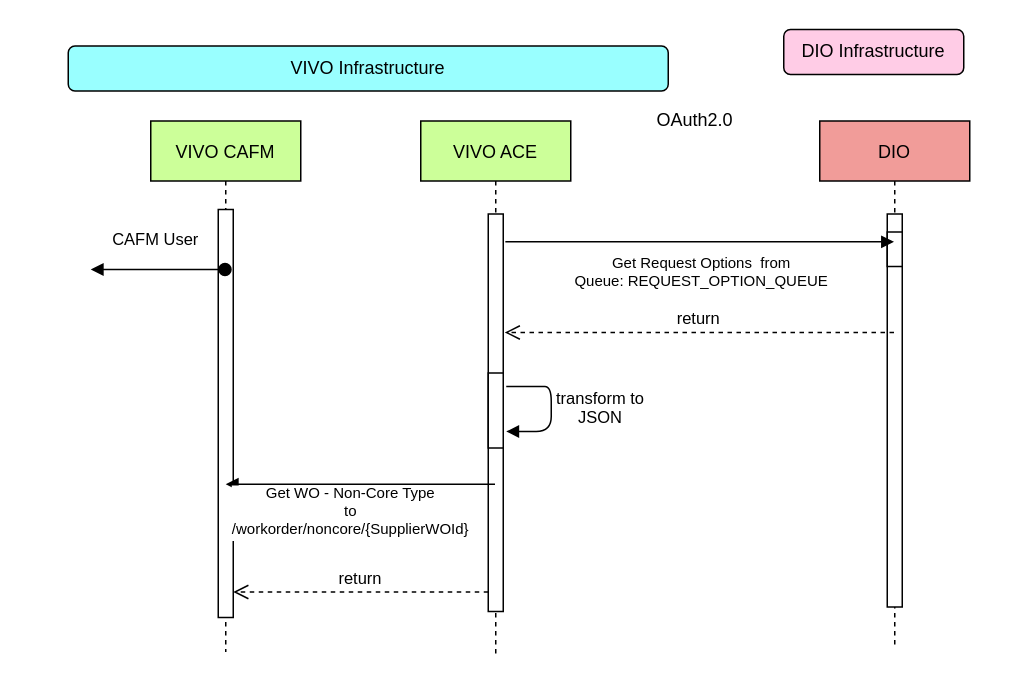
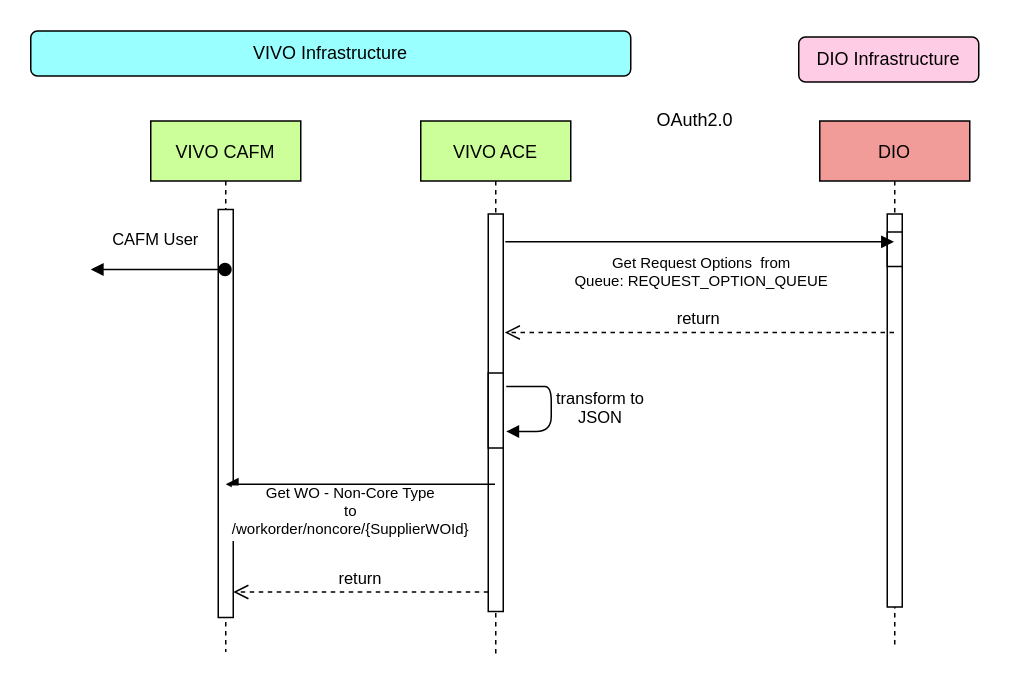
- <mxCell id="15" value="DIO Infrastructure" style="rounded=1;whiteSpace=wrap;html=1;fillColor=#FFCCE6;" parent="1" vertex="1"><mxGeometry x="522" y="19" width="120" height="30" as="geometry" /></mxCell>
+ <mxCell id="15" value="DIO Infrastructure" style="rounded=1;whiteSpace=wrap;html=1;fillColor=#FFCCE6;" parent="1" vertex="1"><mxGeometry x="532" y="24" width="120" height="30" as="geometry" /></mxCell>
- <mxCell id="14" value="VIVO Infrastructure" style="rounded=1;whiteSpace=wrap;html=1;fillColor=#99FFFF;" parent="1" vertex="1"><mxGeometry x="45" y="30" width="400" height="30" as="geometry" /></mxCell>
+ <mxCell id="14" value="VIVO Infrastructure" style="rounded=1;whiteSpace=wrap;html=1;fillColor=#99FFFF;" parent="1" vertex="1"><mxGeometry x="20" y="20" width="400" height="30" as="geometry" /></mxCell>
